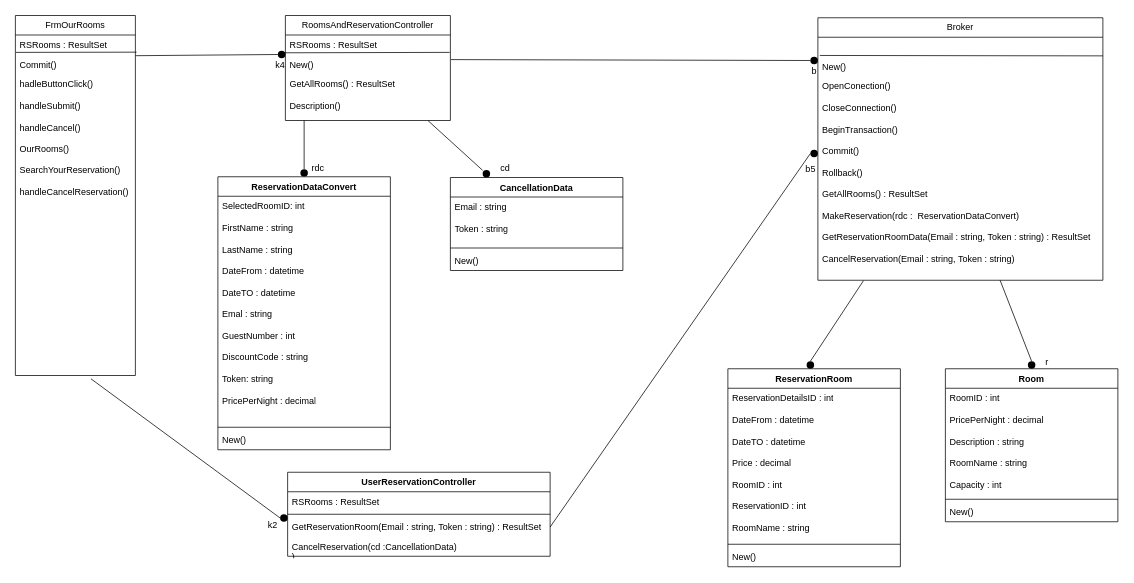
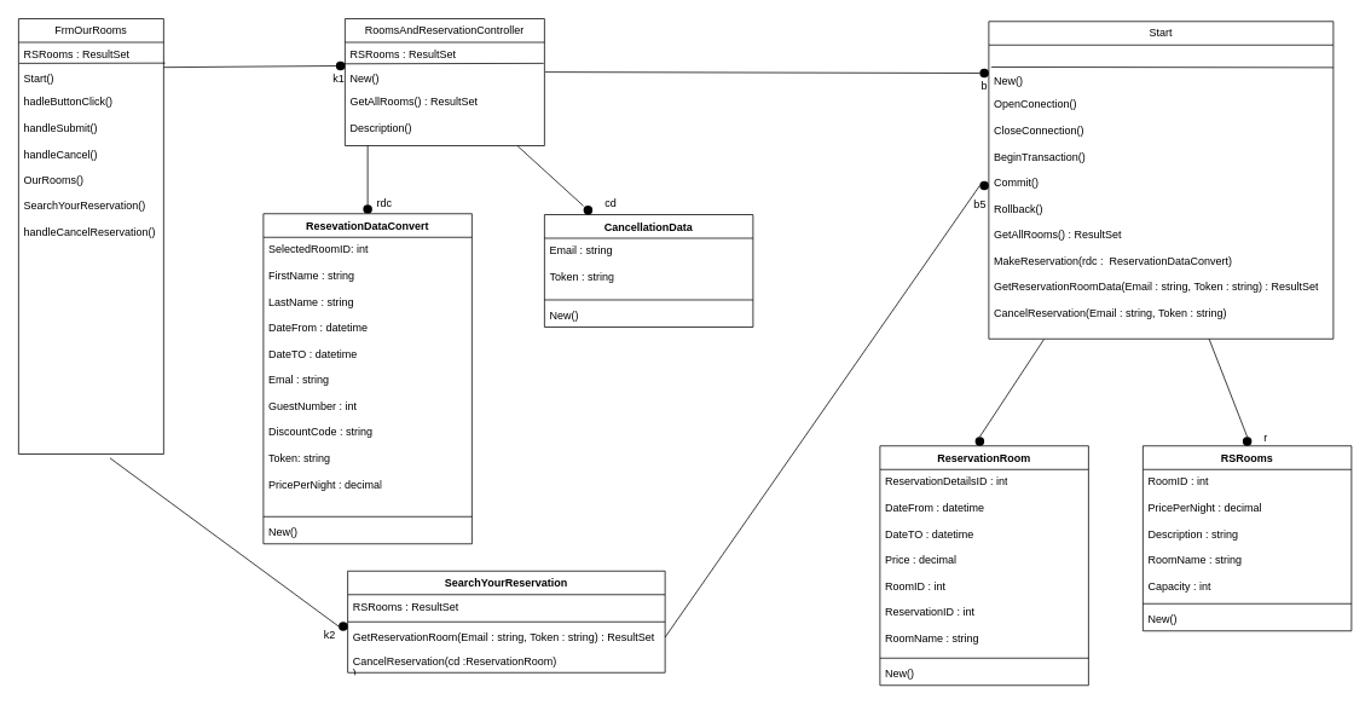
- <mxCell id="2" value="Broker" style="swimlane;fontStyle=0;childLayout=stackLayout;horizontal=1;startSize=26;fillColor=none;horizontalStack=0;resizeParent=1;resizeParentMax=0;resizeLast=0;collapsible=1;marginBottom=0;whiteSpace=wrap;html=1;" parent="1" vertex="1"><mxGeometry x="1090" y="23" width="380" height="350" as="geometry" /></mxCell>
+ <mxCell id="2" value="Start" style="swimlane;fontStyle=0;childLayout=stackLayout;horizontal=1;startSize=26;fillColor=none;horizontalStack=0;resizeParent=1;resizeParentMax=0;resizeLast=0;collapsible=1;marginBottom=0;whiteSpace=wrap;html=1;" parent="1" vertex="1"><mxGeometry x="1090" y="23" width="380" height="350" as="geometry" /></mxCell>
- <mxCell id="14" value="Commit()" style="text;strokeColor=none;fillColor=none;align=left;verticalAlign=top;spacingLeft=4;spacingRight=4;overflow=hidden;rotatable=0;points=[[0,0.5],[1,0.5]];portConstraint=eastwest;whiteSpace=wrap;html=1;" parent="12" vertex="1"><mxGeometry y="52" width="160" height="26" as="geometry" /></mxCell>
+ <mxCell id="14" value="Start()" style="text;strokeColor=none;fillColor=none;align=left;verticalAlign=top;spacingLeft=4;spacingRight=4;overflow=hidden;rotatable=0;points=[[0,0.5],[1,0.5]];portConstraint=eastwest;whiteSpace=wrap;html=1;" parent="12" vertex="1"><mxGeometry y="52" width="160" height="26" as="geometry" /></mxCell>
- <mxCell id="22" value="k4" style="text;html=1;align=center;verticalAlign=middle;resizable=0;points=[];autosize=1;strokeColor=none;fillColor=none;" parent="1" vertex="1"><mxGeometry x="353" y="71" width="40" height="30" as="geometry" /></mxCell>
+ <mxCell id="22" value="k1" style="text;html=1;align=center;verticalAlign=middle;resizable=0;points=[];autosize=1;strokeColor=none;fillColor=none;" parent="1" vertex="1"><mxGeometry x="353" y="71" width="40" height="30" as="geometry" /></mxCell>
- <mxCell id="52" value="ReservationDataConvert" style="swimlane;fontStyle=1;align=center;verticalAlign=top;childLayout=stackLayout;horizontal=1;startSize=26;horizontalStack=0;resizeParent=1;resizeParentMax=0;resizeLast=0;collapsible=1;marginBottom=0;whiteSpace=wrap;html=1;" vertex="1" parent="1"><mxGeometry x="290" y="235" width="230" height="364" as="geometry" /></mxCell>
+ <mxCell id="52" value="ResevationDataConvert" style="swimlane;fontStyle=1;align=center;verticalAlign=top;childLayout=stackLayout;horizontal=1;startSize=26;horizontalStack=0;resizeParent=1;resizeParentMax=0;resizeLast=0;collapsible=1;marginBottom=0;whiteSpace=wrap;html=1;" vertex="1" parent="1"><mxGeometry x="290" y="235" width="230" height="364" as="geometry" /></mxCell>
- <mxCell id="29" value="Room" style="swimlane;fontStyle=1;align=center;verticalAlign=top;childLayout=stackLayout;horizontal=1;startSize=26;horizontalStack=0;resizeParent=1;resizeParentMax=0;resizeLast=0;collapsible=1;marginBottom=0;whiteSpace=wrap;html=1;" parent="1" vertex="1"><mxGeometry x="1260" y="491" width="230" height="204" as="geometry" /></mxCell>
+ <mxCell id="29" value="RSRooms" style="swimlane;fontStyle=1;align=center;verticalAlign=top;childLayout=stackLayout;horizontal=1;startSize=26;horizontalStack=0;resizeParent=1;resizeParentMax=0;resizeLast=0;collapsible=1;marginBottom=0;whiteSpace=wrap;html=1;" parent="1" vertex="1"><mxGeometry x="1260" y="491" width="230" height="204" as="geometry" /></mxCell>
- <mxCell id="24" value="UserReservationController" style="swimlane;fontStyle=1;align=center;verticalAlign=top;childLayout=stackLayout;horizontal=1;startSize=26;horizontalStack=0;resizeParent=1;resizeParentMax=0;resizeLast=0;collapsible=1;marginBottom=0;whiteSpace=wrap;html=1;" parent="1" vertex="1"><mxGeometry x="383" y="629" width="350" height="112" as="geometry" /></mxCell>
+ <mxCell id="24" value="SearchYourReservation" style="swimlane;fontStyle=1;align=center;verticalAlign=top;childLayout=stackLayout;horizontal=1;startSize=26;horizontalStack=0;resizeParent=1;resizeParentMax=0;resizeLast=0;collapsible=1;marginBottom=0;whiteSpace=wrap;html=1;" parent="1" vertex="1"><mxGeometry x="383" y="629" width="350" height="112" as="geometry" /></mxCell>
- <mxCell id="28" value="CancelReservation(cd :CancellationData)&lt;br&gt;)" style="text;strokeColor=none;fillColor=none;align=left;verticalAlign=top;spacingLeft=4;spacingRight=4;overflow=hidden;rotatable=0;points=[[0,0.5],[1,0.5]];portConstraint=eastwest;whiteSpace=wrap;html=1;" parent="24" vertex="1"><mxGeometry y="86" width="350" height="26" as="geometry" /></mxCell>
+ <mxCell id="28" value="CancelReservation(cd :ReservationRoom)&lt;br&gt;)" style="text;strokeColor=none;fillColor=none;align=left;verticalAlign=top;spacingLeft=4;spacingRight=4;overflow=hidden;rotatable=0;points=[[0,0.5],[1,0.5]];portConstraint=eastwest;whiteSpace=wrap;html=1;" parent="24" vertex="1"><mxGeometry y="86" width="350" height="26" as="geometry" /></mxCell>
